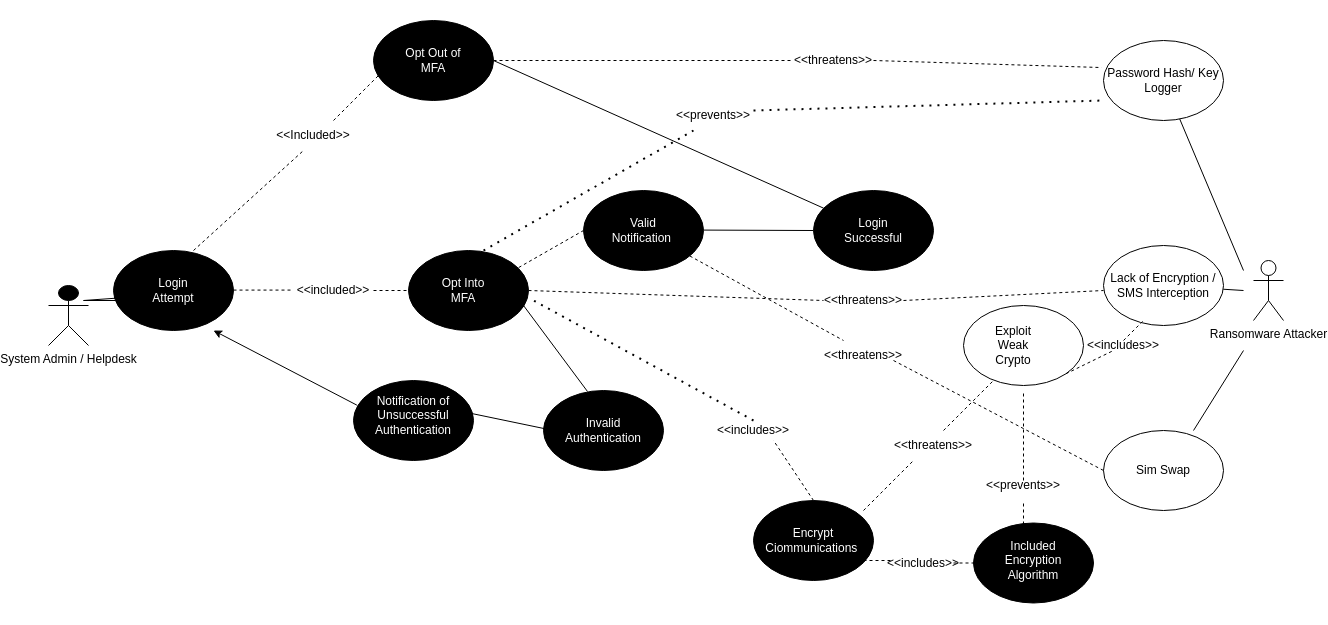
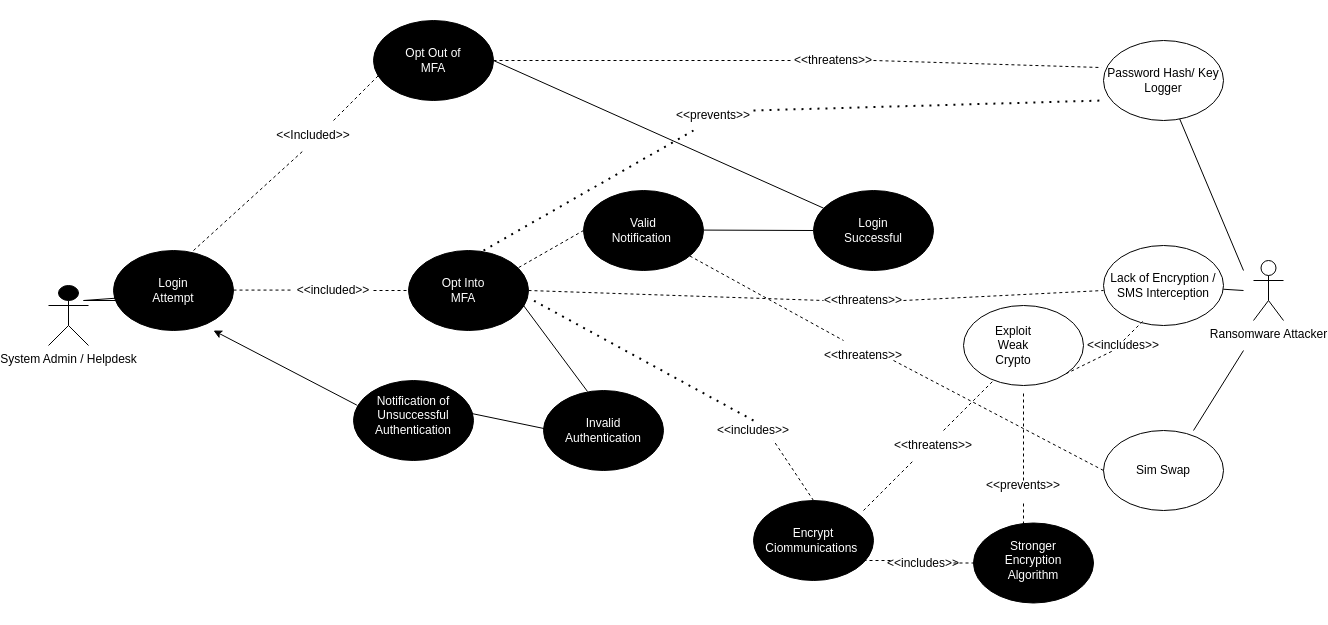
- <mxCell id="66" value="Included Encryption Algorithm" style="text;html=1;strokeColor=none;fillColor=none;align=center;verticalAlign=middle;whiteSpace=wrap;rounded=0;fontColor=#FFFFFF;" vertex="1" parent="1"><mxGeometry x="975" y="545" width="60" height="30" as="geometry" /></mxCell>
+ <mxCell id="66" value="Stronger Encryption Algorithm" style="text;html=1;strokeColor=none;fillColor=none;align=center;verticalAlign=middle;whiteSpace=wrap;rounded=0;fontColor=#FFFFFF;" vertex="1" parent="1"><mxGeometry x="975" y="545" width="60" height="30" as="geometry" /></mxCell>
